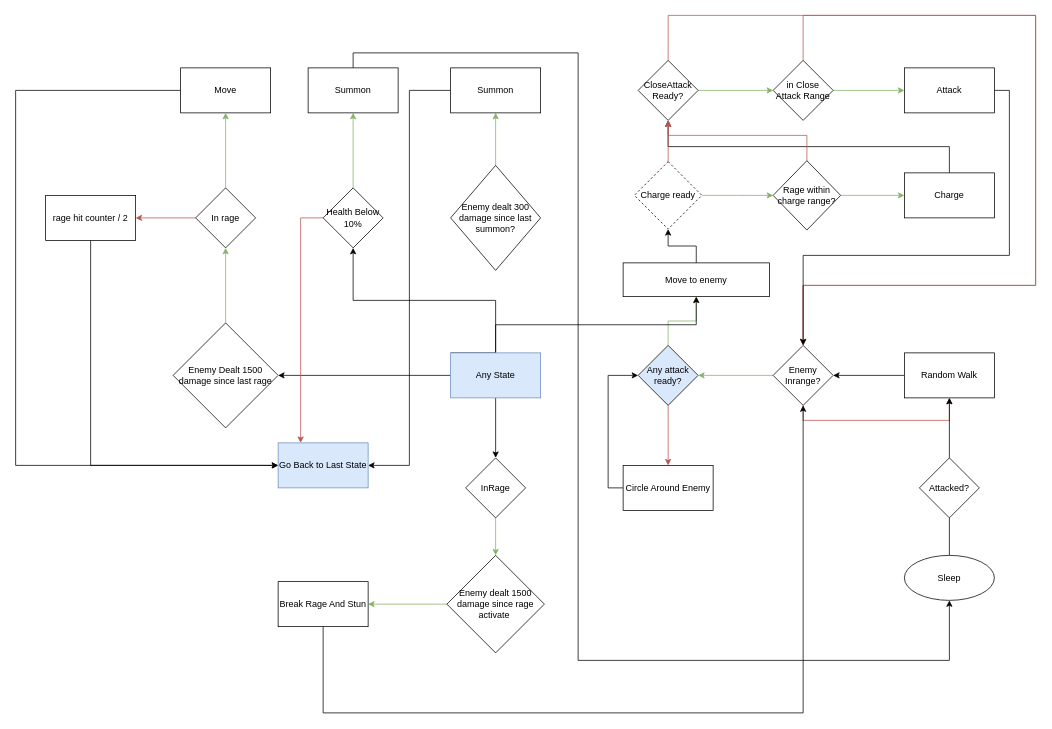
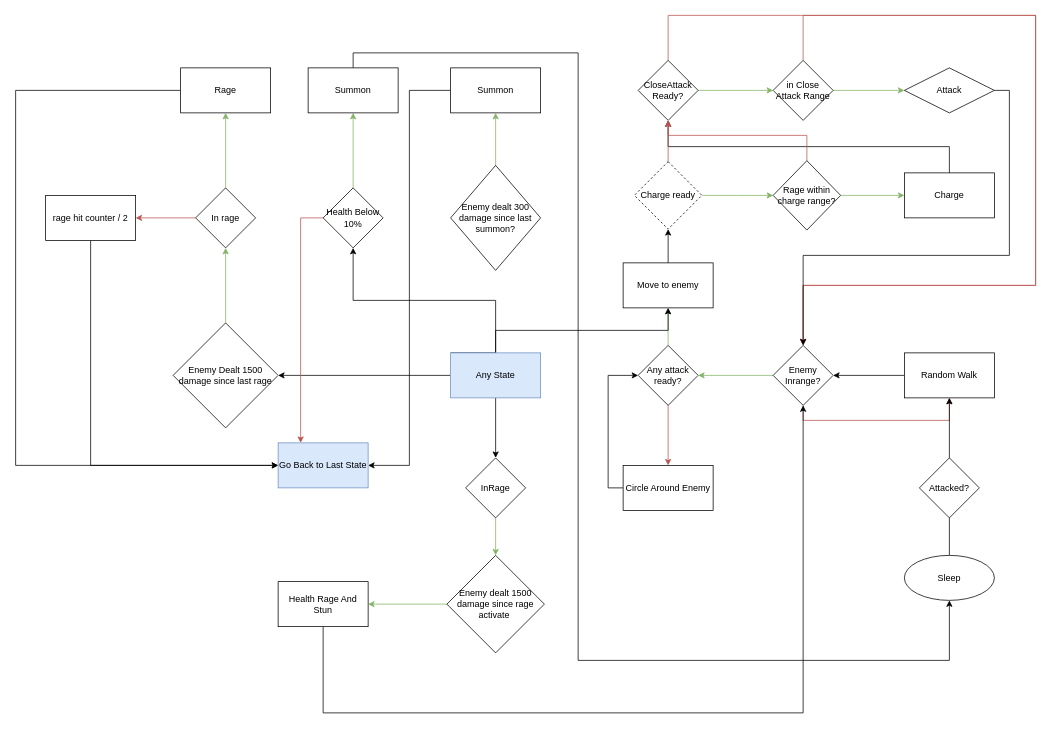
- <mxCell id="40" value="Move" style="rounded=0;whiteSpace=wrap;html=1;" parent="1" vertex="1"><mxGeometry x="240" y="90" width="120" height="60" as="geometry" /></mxCell>
+ <mxCell id="40" value="Rage" style="rounded=0;whiteSpace=wrap;html=1;" parent="1" vertex="1"><mxGeometry x="240" y="90" width="120" height="60" as="geometry" /></mxCell>
- <mxCell id="24" value="Attack" style="rounded=0;whiteSpace=wrap;html=1;" parent="1" vertex="1"><mxGeometry x="1205" y="90" width="120" height="60" as="geometry" /></mxCell>
+ <mxCell id="24" value="Attack" style="rhombus;whiteSpace=wrap;html=1;" parent="1" vertex="1"><mxGeometry x="1205" y="90" width="120" height="60" as="geometry" /></mxCell>
- <mxCell id="5" value="Move to enemy" style="rounded=0;whiteSpace=wrap;html=1;" parent="1" vertex="1"><mxGeometry x="830" y="350" width="195" height="45" as="geometry" /></mxCell>
+ <mxCell id="5" value="Move to enemy" style="rounded=0;whiteSpace=wrap;html=1;" parent="1" vertex="1"><mxGeometry x="830" y="350" width="120" height="60" as="geometry" /></mxCell>
- <mxCell id="29" value="Any attack ready?" style="rhombus;whiteSpace=wrap;html=1;fillColor=#dae8fc;" parent="1" vertex="1"><mxGeometry x="850" y="460" width="80" height="80" as="geometry" /></mxCell>
+ <mxCell id="29" value="Any attack ready?" style="rhombus;whiteSpace=wrap;html=1;" parent="1" vertex="1"><mxGeometry x="850" y="460" width="80" height="80" as="geometry" /></mxCell>
- <mxCell id="53" value="Break Rage And Stun" style="rounded=0;whiteSpace=wrap;html=1;" parent="1" vertex="1"><mxGeometry x="370" y="775" width="120" height="60" as="geometry" /></mxCell>
+ <mxCell id="53" value="Health Rage And Stun" style="rounded=0;whiteSpace=wrap;html=1;" parent="1" vertex="1"><mxGeometry x="370" y="775" width="120" height="60" as="geometry" /></mxCell>
